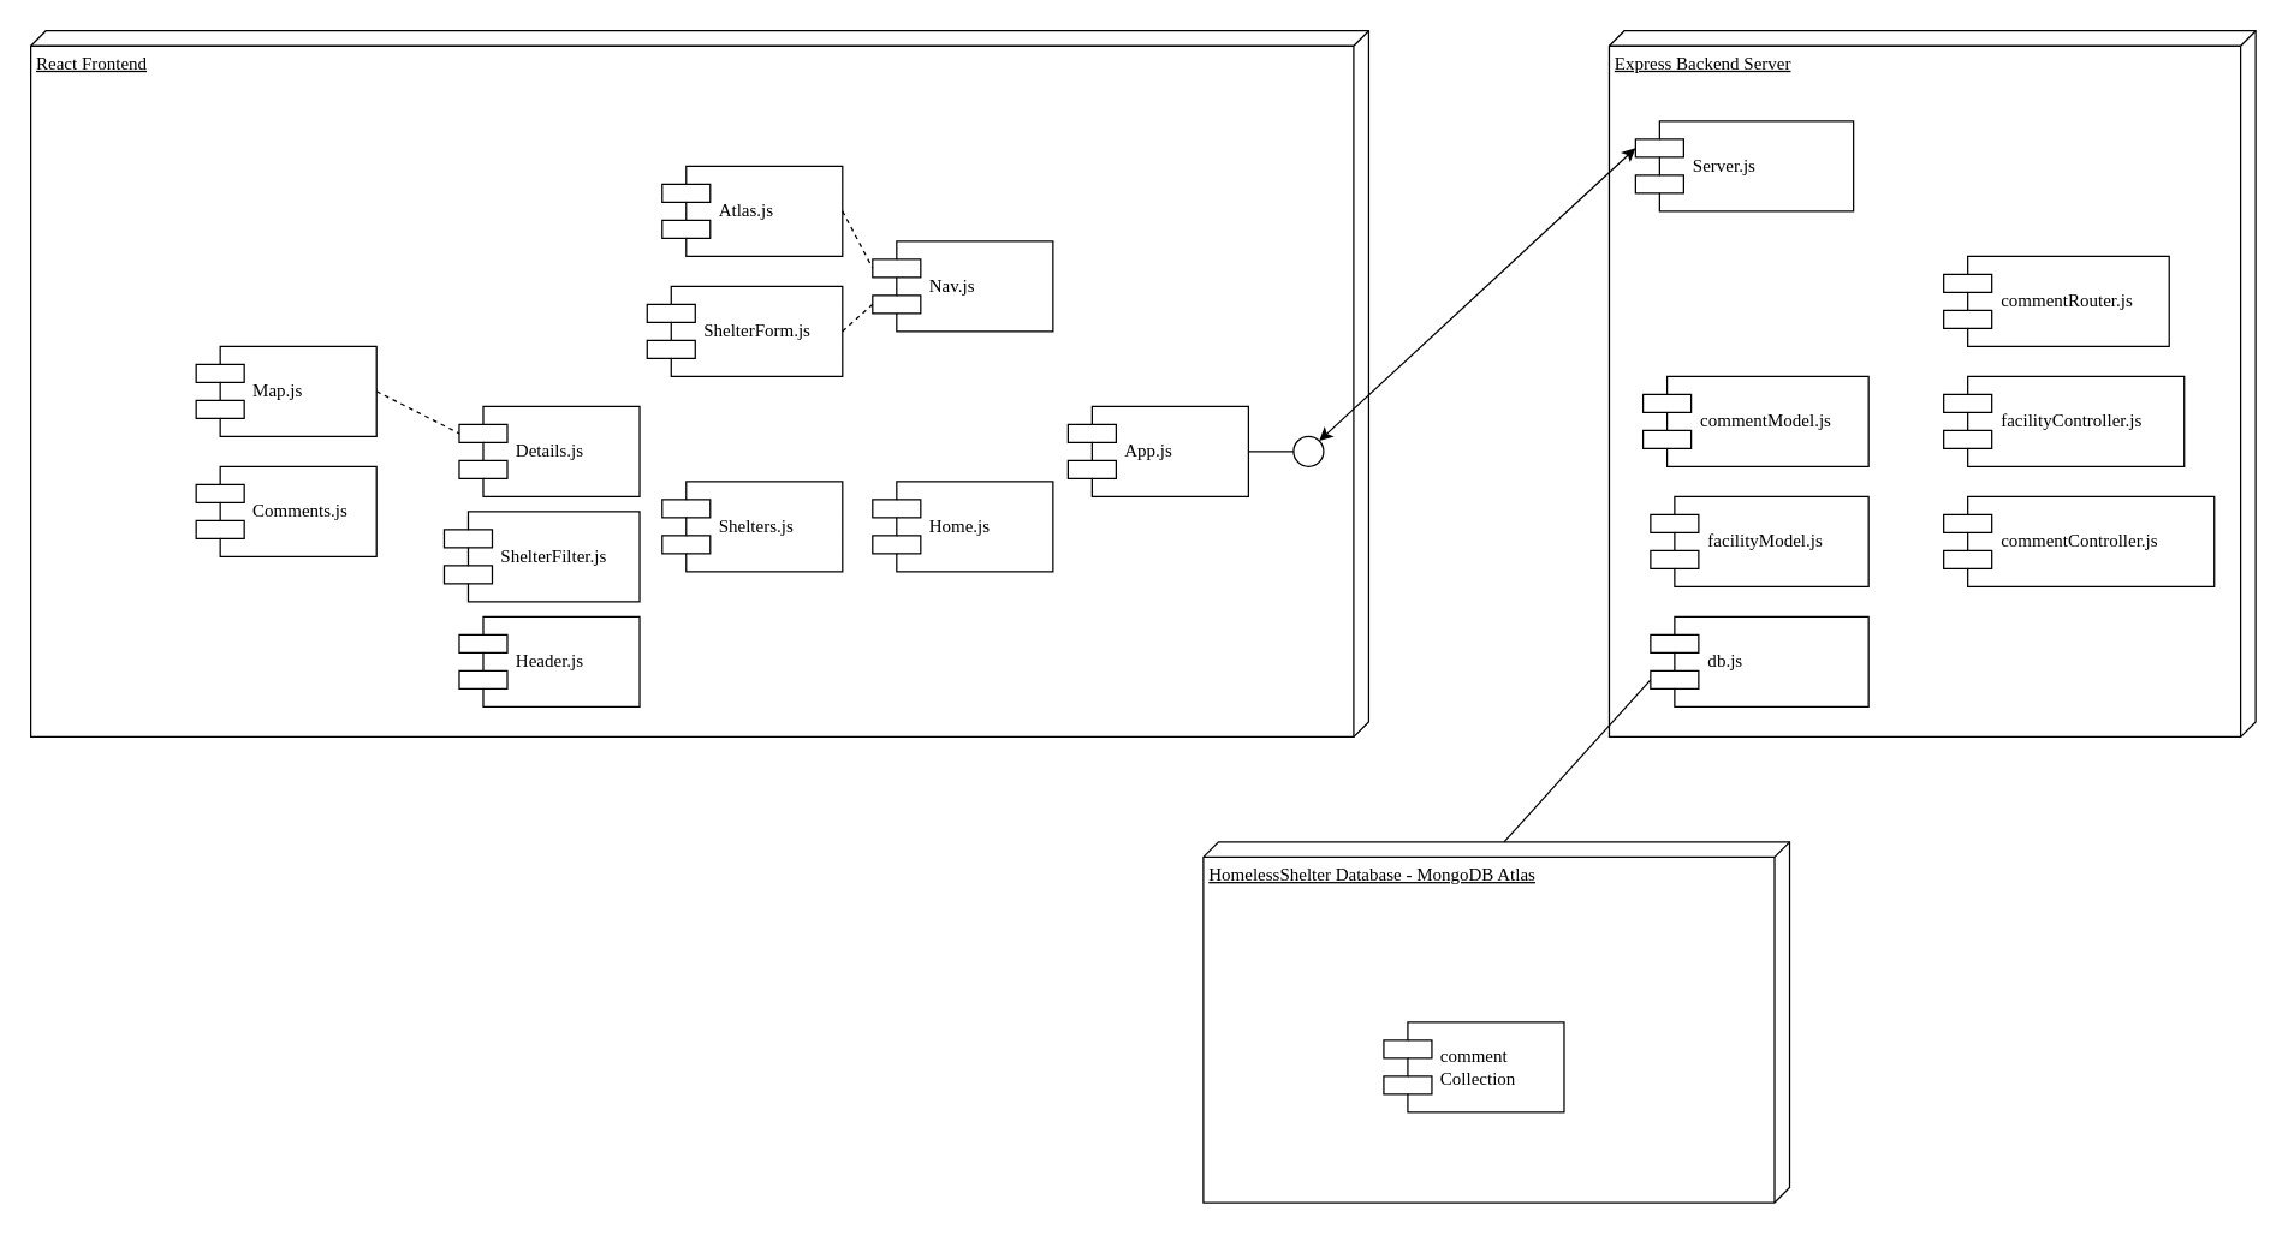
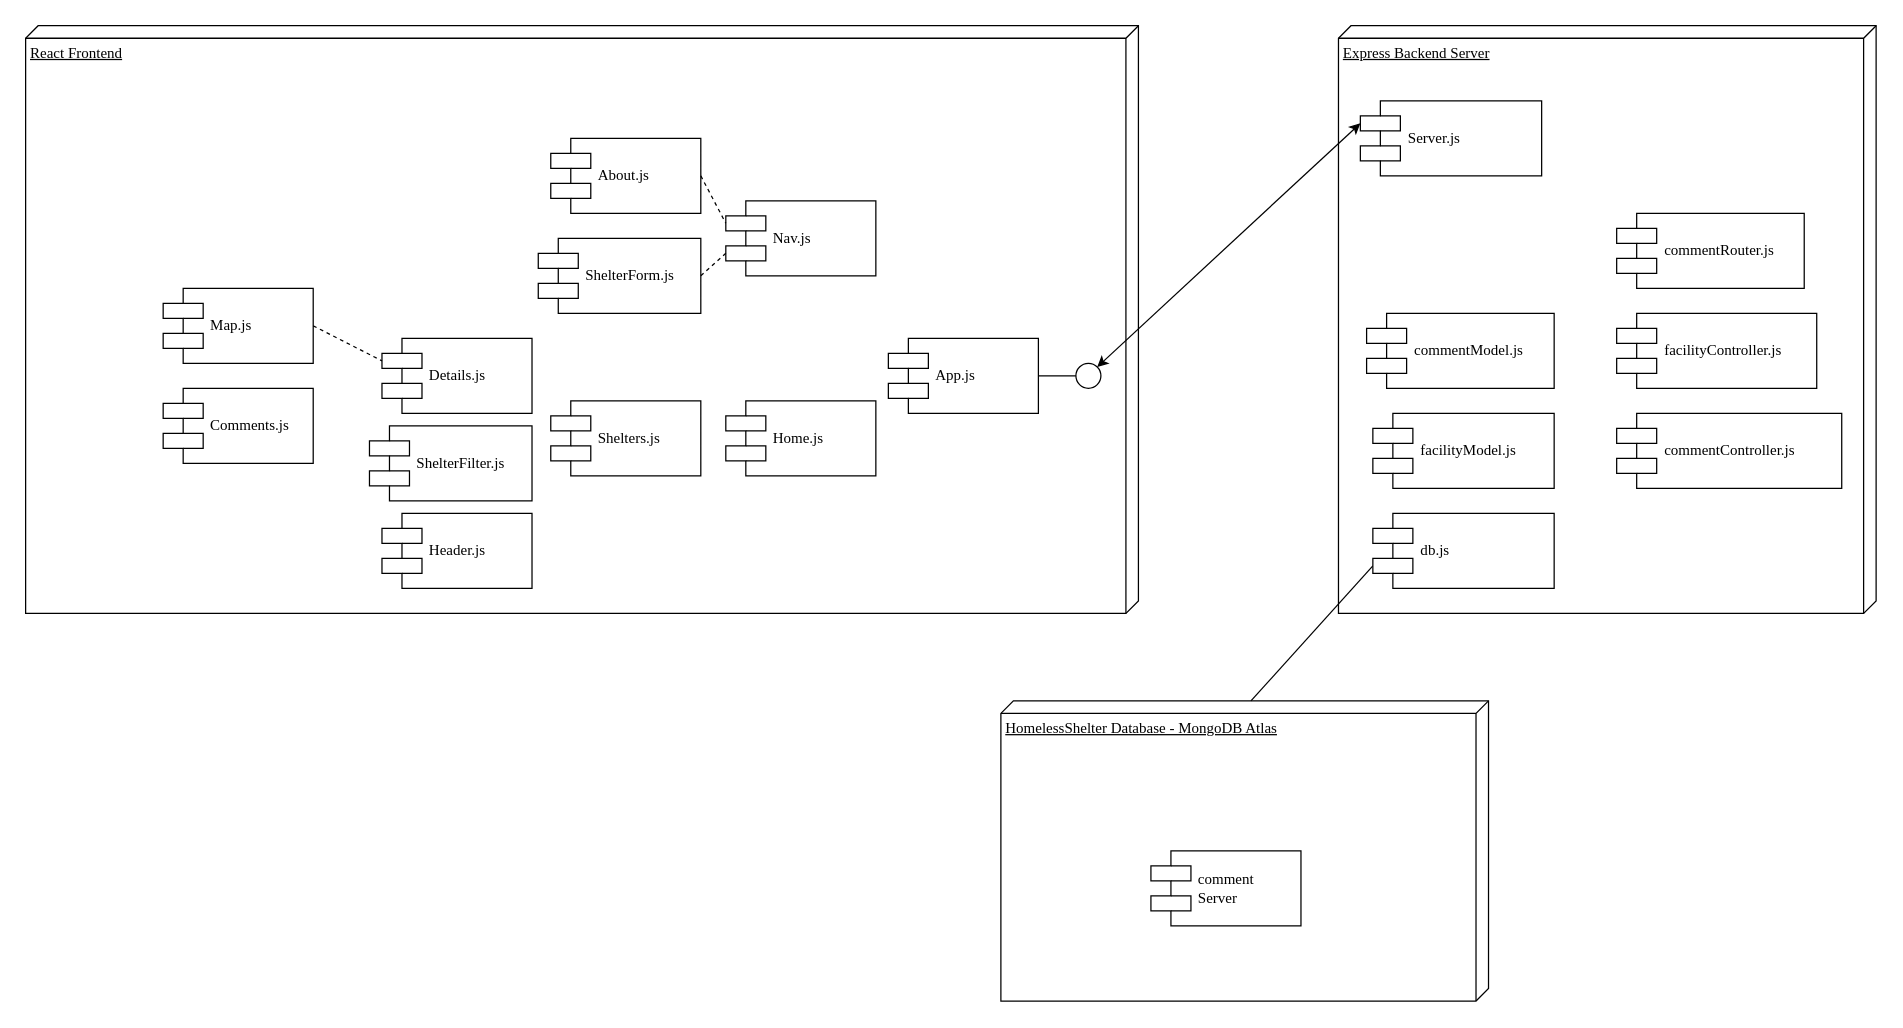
- <mxCell id="15" value="Atlas.js" style="shape=component;align=left;spacingLeft=36;rounded=0;shadow=0;comic=0;labelBackgroundColor=none;strokeWidth=1;fontFamily=Verdana;fontSize=12;html=1;" parent="1" vertex="1"><mxGeometry x="440" y="110" width="120" height="60" as="geometry" /></mxCell>
+ <mxCell id="15" value="About.js" style="shape=component;align=left;spacingLeft=36;rounded=0;shadow=0;comic=0;labelBackgroundColor=none;strokeWidth=1;fontFamily=Verdana;fontSize=12;html=1;" parent="1" vertex="1"><mxGeometry x="440" y="110" width="120" height="60" as="geometry" /></mxCell>
- <mxCell id="29" value="comment&lt;br&gt;Collection" style="shape=component;align=left;spacingLeft=36;rounded=0;shadow=0;comic=0;labelBackgroundColor=none;strokeWidth=1;fontFamily=Verdana;fontSize=12;html=1;" vertex="1" parent="1"><mxGeometry x="920" y="680" width="120" height="60" as="geometry" /></mxCell>
+ <mxCell id="29" value="comment&lt;br&gt;Server" style="shape=component;align=left;spacingLeft=36;rounded=0;shadow=0;comic=0;labelBackgroundColor=none;strokeWidth=1;fontFamily=Verdana;fontSize=12;html=1;" vertex="1" parent="1"><mxGeometry x="920" y="680" width="120" height="60" as="geometry" /></mxCell>
